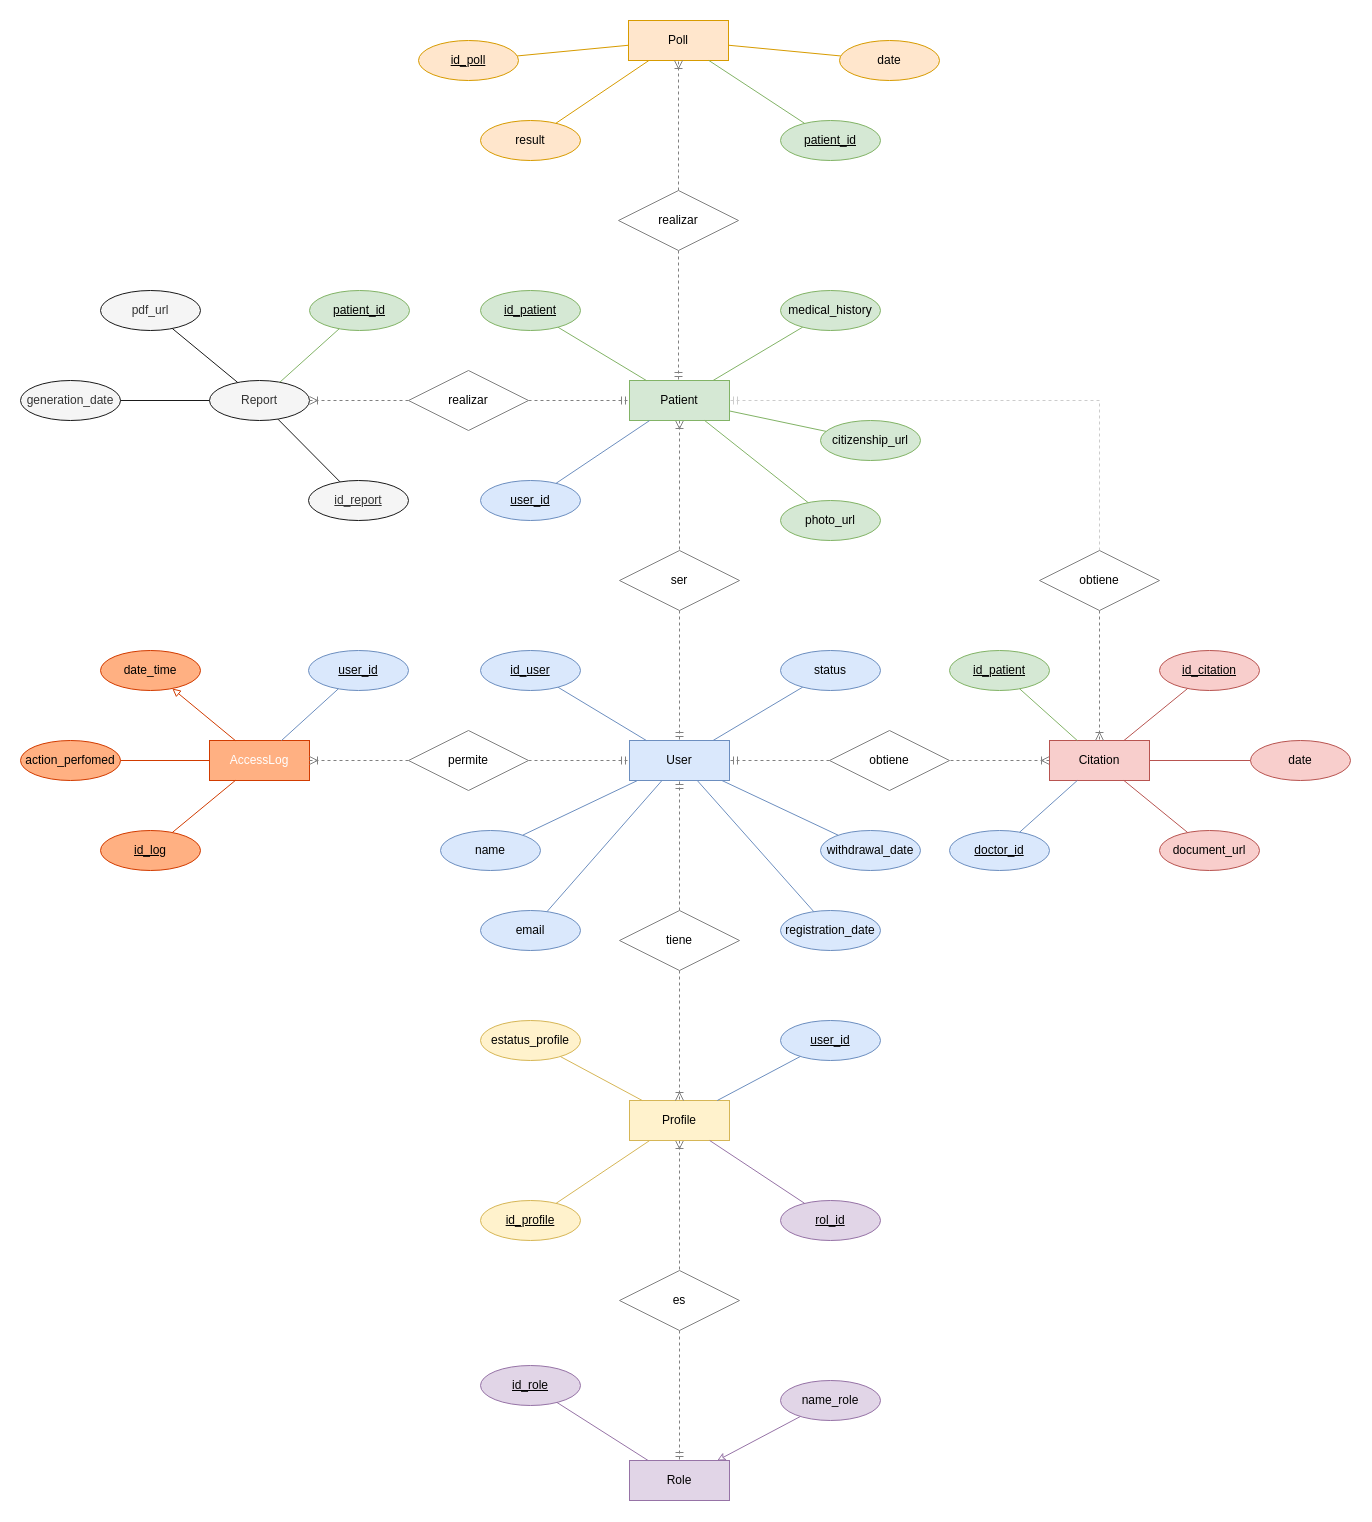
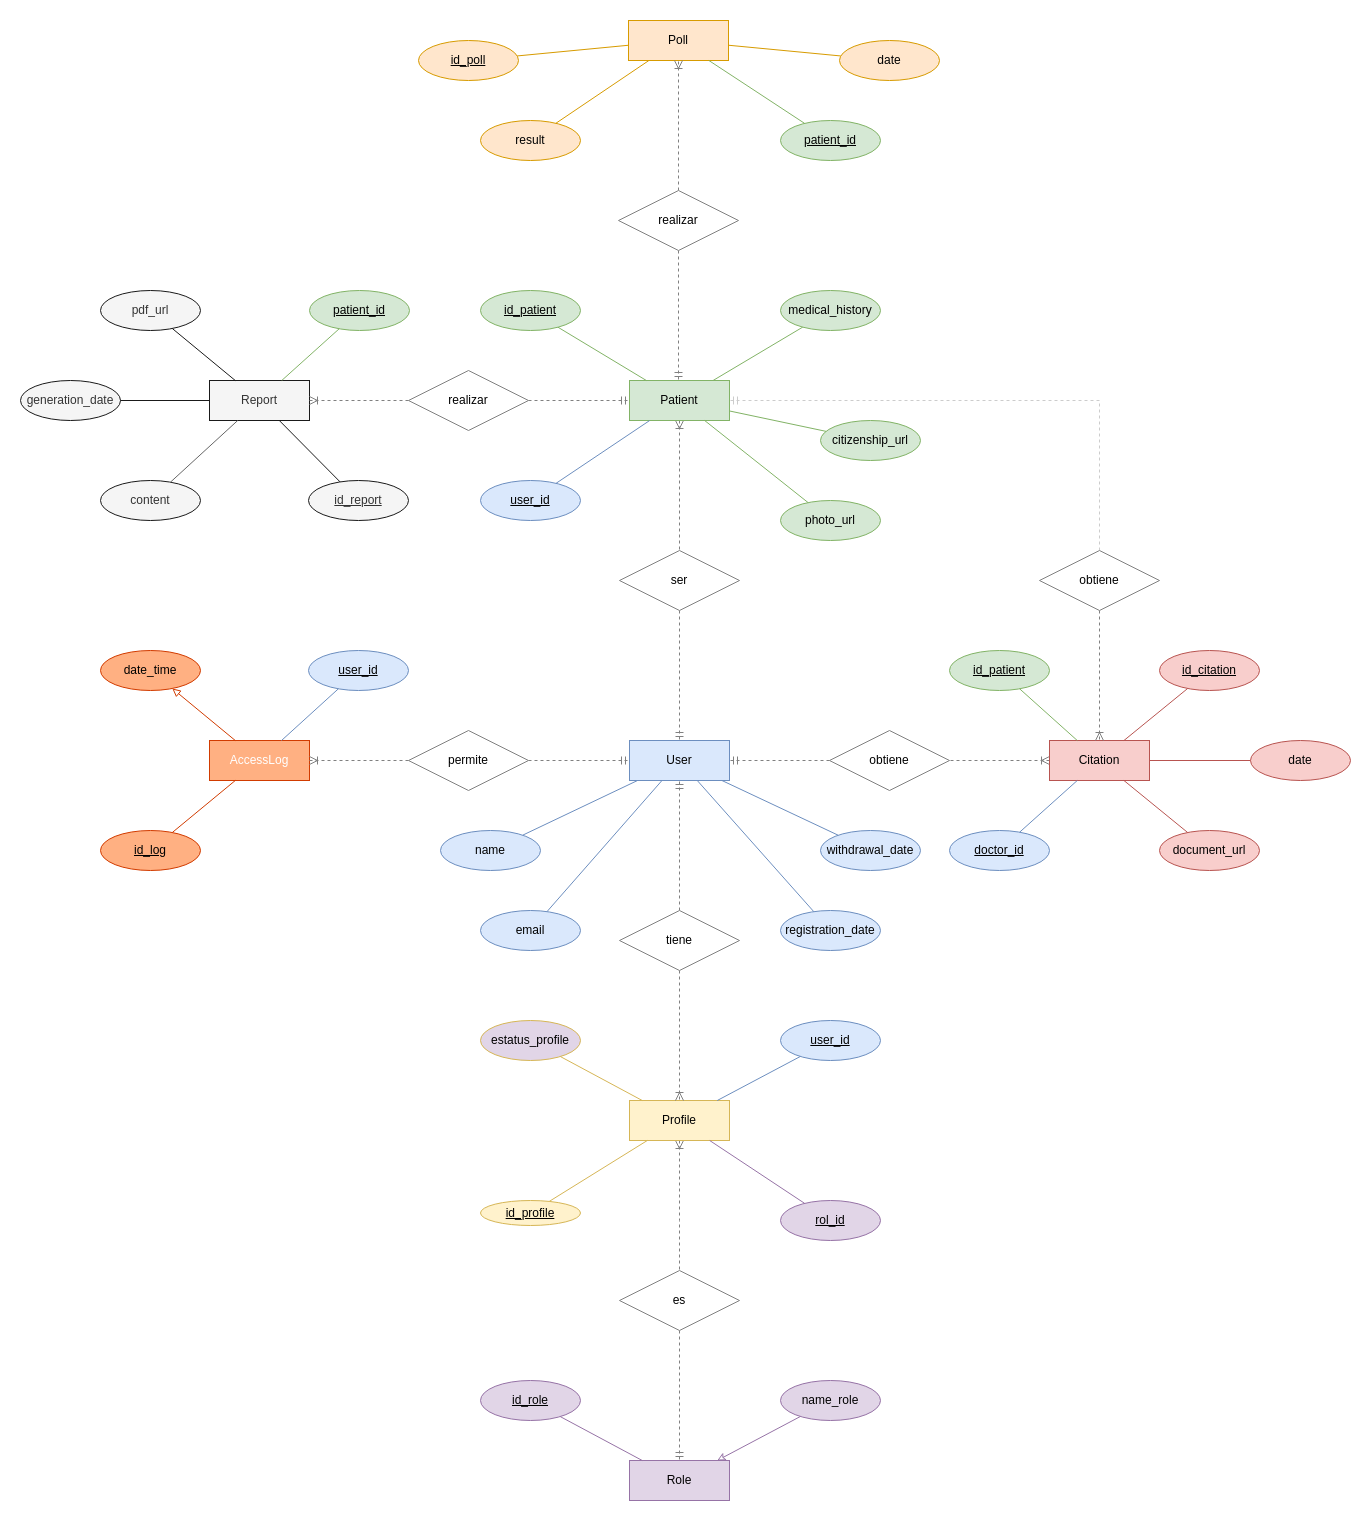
- <mxCell id="12" value="Report" style="ellipse;whiteSpace=wrap;html=1;align=center;fillColor=#f5f5f5;fontColor=#333333;strokeColor=#1A1A1A;" parent="1" vertex="1"><mxGeometry x="209" y="380" width="100" height="40" as="geometry" /></mxCell>
+ <mxCell id="12" value="Report" style="whiteSpace=wrap;html=1;align=center;fillColor=#f5f5f5;fontColor=#333333;strokeColor=#1A1A1A;" parent="1" vertex="1"><mxGeometry x="209" y="380" width="100" height="40" as="geometry" /></mxCell>
+ <mxCell id="93" style="rounded=0;orthogonalLoop=1;jettySize=auto;html=1;endArrow=none;endFill=0;fillColor=#f5f5f5;strokeColor=#666666;" edge="1" parent="1" source="12" target="91"><mxGeometry relative="1" as="geometry"><mxPoint x="289" y="430" as="sourcePoint" /><mxPoint x="350" y="491" as="targetPoint" /></mxGeometry></mxCell>
+ <mxCell id="91" value="content" style="ellipse;whiteSpace=wrap;html=1;align=center;fillColor=#f5f5f5;fontColor=#333333;strokeColor=#1A1A1A;" vertex="1" parent="1"><mxGeometry x="100" y="480" width="100" height="40" as="geometry" /></mxCell>
- <mxCell id="34" value="id_&lt;span style=&quot;background-color: initial;&quot;&gt;user&lt;/span&gt;" style="ellipse;whiteSpace=wrap;html=1;align=center;fontStyle=4;fillColor=#dae8fc;strokeColor=#6c8ebf;" vertex="1" parent="1"><mxGeometry x="480" y="650" width="100" height="40" as="geometry" /></mxCell>
- <mxCell id="40" value="status" style="ellipse;whiteSpace=wrap;html=1;align=center;fillColor=#dae8fc;strokeColor=#6c8ebf;" vertex="1" parent="1"><mxGeometry x="780" y="650" width="100" height="40" as="geometry" /></mxCell>
- <mxCell id="38" style="rounded=0;orthogonalLoop=1;jettySize=auto;html=1;endArrow=none;endFill=0;fillColor=#dae8fc;strokeColor=#6c8ebf;" edge="1" parent="1" source="34" target="4"><mxGeometry relative="1" as="geometry"><mxPoint x="603" y="832" as="sourcePoint" /><mxPoint x="662" y="790" as="targetPoint" /></mxGeometry></mxCell>
- <mxCell id="44" style="rounded=0;orthogonalLoop=1;jettySize=auto;html=1;endArrow=none;endFill=0;fillColor=#dae8fc;strokeColor=#6c8ebf;" edge="1" parent="1" source="40" target="4"><mxGeometry relative="1" as="geometry"><mxPoint x="865" y="991" as="sourcePoint" /><mxPoint x="705" y="790" as="targetPoint" /></mxGeometry></mxCell>
- <mxCell id="97" value="action_perfomed" style="ellipse;whiteSpace=wrap;html=1;align=center;strokeColor=#D13B00;fillColor=#FFB082;" vertex="1" parent="1"><mxGeometry x="20" y="740" width="100" height="40" as="geometry" /></mxCell>
- <mxCell id="101" style="rounded=0;orthogonalLoop=1;jettySize=auto;html=1;endArrow=none;endFill=0;fillColor=#dae8fc;strokeColor=#D13B00;" edge="1" parent="1" source="97" target="9"><mxGeometry relative="1" as="geometry"><mxPoint x="197" y="689" as="sourcePoint" /><mxPoint x="251" y="750" as="targetPoint" /></mxGeometry></mxCell>
- <mxCell id="53" value="estatus_profile" style="ellipse;whiteSpace=wrap;html=1;align=center;fillColor=#fff2cc;strokeColor=#d6b656;" vertex="1" parent="1"><mxGeometry x="480" y="1020" width="100" height="40" as="geometry" /></mxCell>
+ <mxCell id="53" value="estatus_profile" style="ellipse;whiteSpace=wrap;html=1;align=center;fillColor=#e1d5e7;strokeColor=#d6b656;" vertex="1" parent="1"><mxGeometry x="480" y="1020" width="100" height="40" as="geometry" /></mxCell>
- <mxCell id="50" value="id_profile" style="ellipse;whiteSpace=wrap;html=1;align=center;fontStyle=4;fillColor=#fff2cc;strokeColor=#d6b656;" vertex="1" parent="1"><mxGeometry x="480" y="1200" width="100" height="40" as="geometry" /></mxCell>
+ <mxCell id="50" value="id_profile" style="ellipse;whiteSpace=wrap;html=1;align=center;fontStyle=4;fillColor=#fff2cc;strokeColor=#d6b656;" vertex="1" parent="1"><mxGeometry x="480" y="1200" width="100" height="25" as="geometry" /></mxCell>
- <mxCell id="46" value="id_role" style="ellipse;whiteSpace=wrap;html=1;align=center;fontStyle=4;fillColor=#e1d5e7;strokeColor=#9673a6;" vertex="1" parent="1"><mxGeometry x="480" y="1365" width="100" height="40" as="geometry" /></mxCell>
+ <mxCell id="46" value="id_role" style="ellipse;whiteSpace=wrap;html=1;align=center;fontStyle=4;fillColor=#e1d5e7;strokeColor=#9673a6;" vertex="1" parent="1"><mxGeometry x="480" y="1380" width="100" height="40" as="geometry" /></mxCell>
